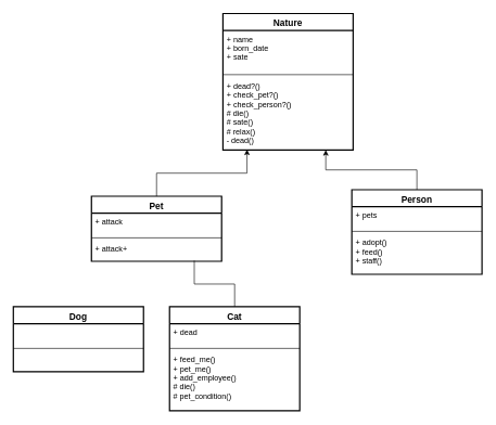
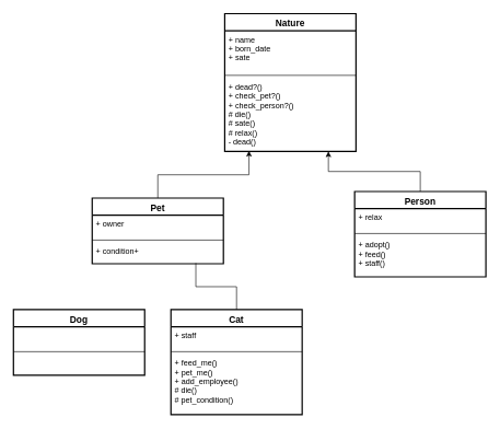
- <mxCell id="8" value="+ pets" style="text;strokeColor=none;fillColor=none;align=left;verticalAlign=top;spacingLeft=4;spacingRight=4;overflow=hidden;rotatable=0;points=[[0,0.5],[1,0.5]];portConstraint=eastwest;" vertex="1" parent="7"><mxGeometry y="26" width="200" height="34" as="geometry" /></mxCell>
+ <mxCell id="8" value="+ relax" style="text;strokeColor=none;fillColor=none;align=left;verticalAlign=top;spacingLeft=4;spacingRight=4;overflow=hidden;rotatable=0;points=[[0,0.5],[1,0.5]];portConstraint=eastwest;" vertex="1" parent="7"><mxGeometry y="26" width="200" height="34" as="geometry" /></mxCell>
- <mxCell id="13" value="+ attack" style="text;strokeColor=none;fillColor=none;align=left;verticalAlign=top;spacingLeft=4;spacingRight=4;overflow=hidden;rotatable=0;points=[[0,0.5],[1,0.5]];portConstraint=eastwest;" vertex="1" parent="12"><mxGeometry y="26" width="200" height="34" as="geometry" /></mxCell>
+ <mxCell id="13" value="+ owner" style="text;strokeColor=none;fillColor=none;align=left;verticalAlign=top;spacingLeft=4;spacingRight=4;overflow=hidden;rotatable=0;points=[[0,0.5],[1,0.5]];portConstraint=eastwest;" vertex="1" parent="12"><mxGeometry y="26" width="200" height="34" as="geometry" /></mxCell>
- <mxCell id="15" value="+ attack+" style="text;strokeColor=none;fillColor=none;align=left;verticalAlign=top;spacingLeft=4;spacingRight=4;overflow=hidden;rotatable=0;points=[[0,0.5],[1,0.5]];portConstraint=eastwest;" vertex="1" parent="12"><mxGeometry y="68" width="200" height="32" as="geometry" /></mxCell>
+ <mxCell id="15" value="+ condition+" style="text;strokeColor=none;fillColor=none;align=left;verticalAlign=top;spacingLeft=4;spacingRight=4;overflow=hidden;rotatable=0;points=[[0,0.5],[1,0.5]];portConstraint=eastwest;" vertex="1" parent="12"><mxGeometry y="68" width="200" height="32" as="geometry" /></mxCell>
- <mxCell id="22" value="+ dead" style="text;strokeColor=none;fillColor=none;align=left;verticalAlign=top;spacingLeft=4;spacingRight=4;overflow=hidden;rotatable=0;points=[[0,0.5],[1,0.5]];portConstraint=eastwest;" vertex="1" parent="21"><mxGeometry y="26" width="200" height="34" as="geometry" /></mxCell>
+ <mxCell id="22" value="+ staff" style="text;strokeColor=none;fillColor=none;align=left;verticalAlign=top;spacingLeft=4;spacingRight=4;overflow=hidden;rotatable=0;points=[[0,0.5],[1,0.5]];portConstraint=eastwest;" vertex="1" parent="21"><mxGeometry y="26" width="200" height="34" as="geometry" /></mxCell>
